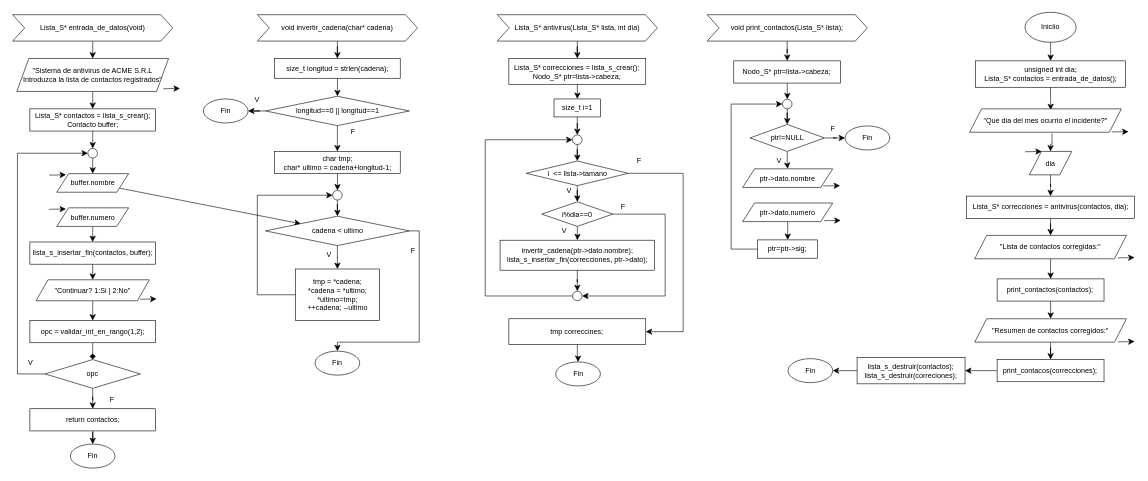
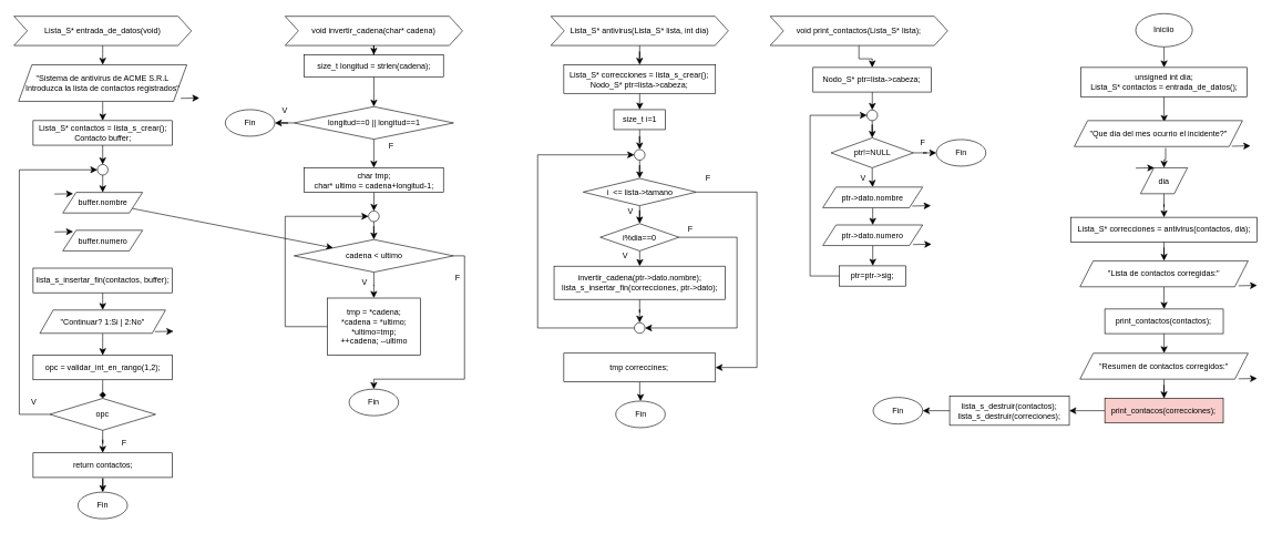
- <mxCell id="80" value="void print_contactos(Lista_S* lista);" style="shape=step;perimeter=stepPerimeter;whiteSpace=wrap;html=1;fixedSize=1;rounded=0;" vertex="1" parent="1"><mxGeometry x="1178" y="24" width="267" height="44" as="geometry" /></mxCell>
+ <mxCell id="80" value="void print_contactos(Lista_S* lista);" style="shape=step;perimeter=stepPerimeter;whiteSpace=wrap;html=1;fixedSize=1;rounded=0;" vertex="1" parent="1"><mxGeometry x="1158" y="24" width="267" height="44" as="geometry" /></mxCell>
- <mxCell id="35" value="size_t longitud = strlen(cadena);" style="rounded=0;whiteSpace=wrap;html=1;" vertex="1" parent="1"><mxGeometry x="456.75" y="97" width="209.5" height="33" as="geometry" /></mxCell>
+ <mxCell id="35" value="size_t longitud = strlen(cadena);" style="rounded=0;whiteSpace=wrap;html=1;" vertex="1" parent="1"><mxGeometry x="456.75" y="82" width="209.5" height="33" as="geometry" /></mxCell>
+ <mxCell id="88" style="edgeStyle=none;curved=1;rounded=0;orthogonalLoop=1;jettySize=auto;html=1;fontSize=12;startSize=8;endSize=8;" edge="1" parent="1" source="89" target="92"><mxGeometry relative="1" as="geometry" /></mxCell>
- <mxCell id="14" style="edgeStyle=none;curved=1;rounded=0;orthogonalLoop=1;jettySize=auto;html=1;entryX=0.5;entryY=0;entryDx=0;entryDy=0;fontSize=12;startSize=8;endSize=8;" edge="1" parent="1" source="15" target="18"><mxGeometry relative="1" as="geometry" /></mxCell>
- <mxCell id="116" value="print_contacos(correcciones);" style="rounded=0;whiteSpace=wrap;html=1;" vertex="1" parent="1"><mxGeometry x="1661.49" y="599" width="178.25" height="37" as="geometry" /></mxCell>
+ <mxCell id="116" value="print_contacos(correcciones);" style="rounded=0;whiteSpace=wrap;html=1;fillColor=#f8cecc;" vertex="1" parent="1"><mxGeometry x="1661.49" y="599" width="178.25" height="37" as="geometry" /></mxCell>
